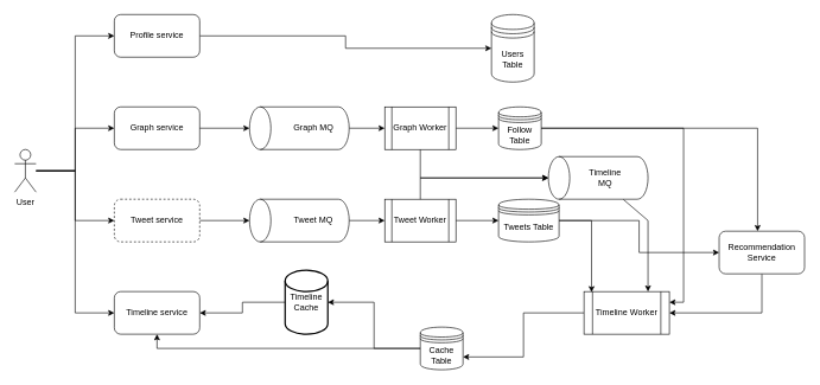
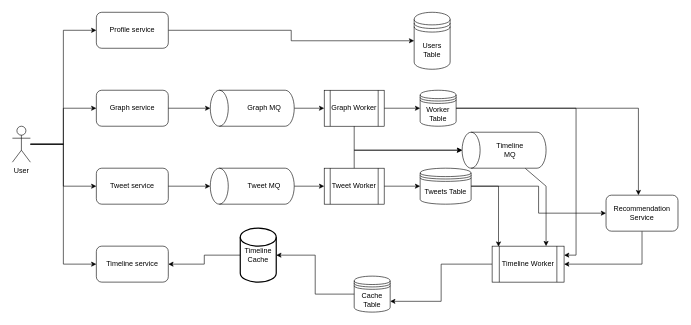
- <mxCell id="17" value="Follow Table" style="shape=datastore;whiteSpace=wrap;html=1;" vertex="1" parent="1"><mxGeometry x="700" y="150" width="60" height="60" as="geometry" /></mxCell>
+ <mxCell id="17" value="Worker Table" style="shape=datastore;whiteSpace=wrap;html=1;" vertex="1" parent="1"><mxGeometry x="700" y="150" width="60" height="60" as="geometry" /></mxCell>
- <mxCell id="8" value="Tweet service" style="rounded=1;whiteSpace=wrap;html=1;dashed=1;" vertex="1" parent="1"><mxGeometry x="160" y="280" width="120" height="60" as="geometry" /></mxCell>
+ <mxCell id="8" value="Tweet service" style="rounded=1;whiteSpace=wrap;html=1;" vertex="1" parent="1"><mxGeometry x="160" y="280" width="120" height="60" as="geometry" /></mxCell>
- <mxCell id="31" style="edgeStyle=orthogonalEdgeStyle;rounded=0;orthogonalLoop=1;jettySize=auto;html=1;entryX=0.5;entryY=1;entryDx=0;entryDy=0;" edge="1" parent="1" source="32" target="9"><mxGeometry relative="1" as="geometry" /></mxCell>
